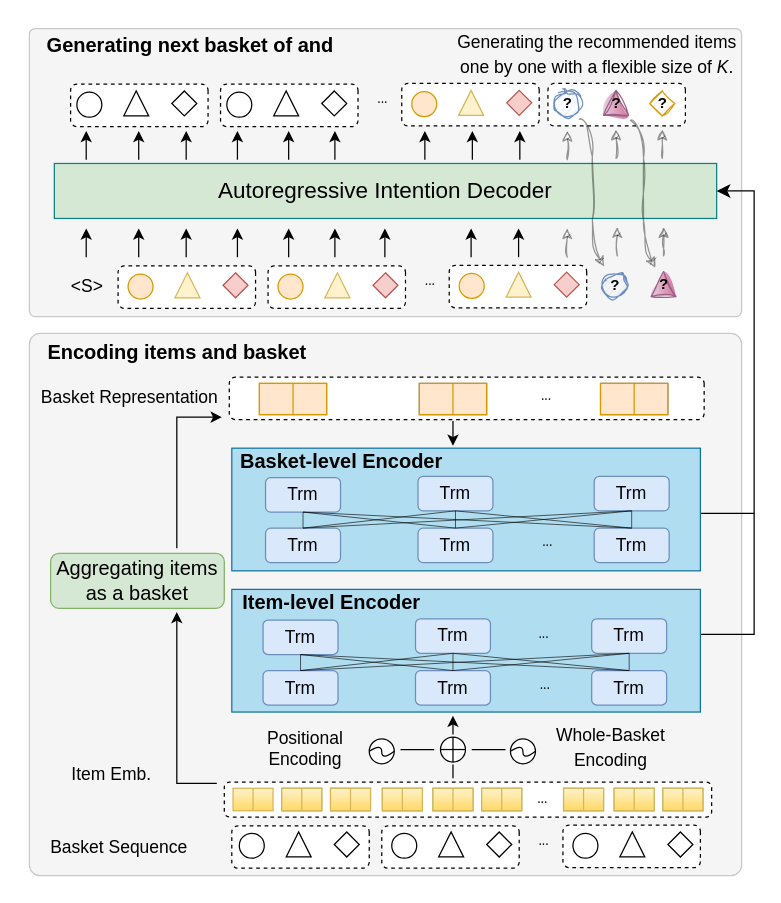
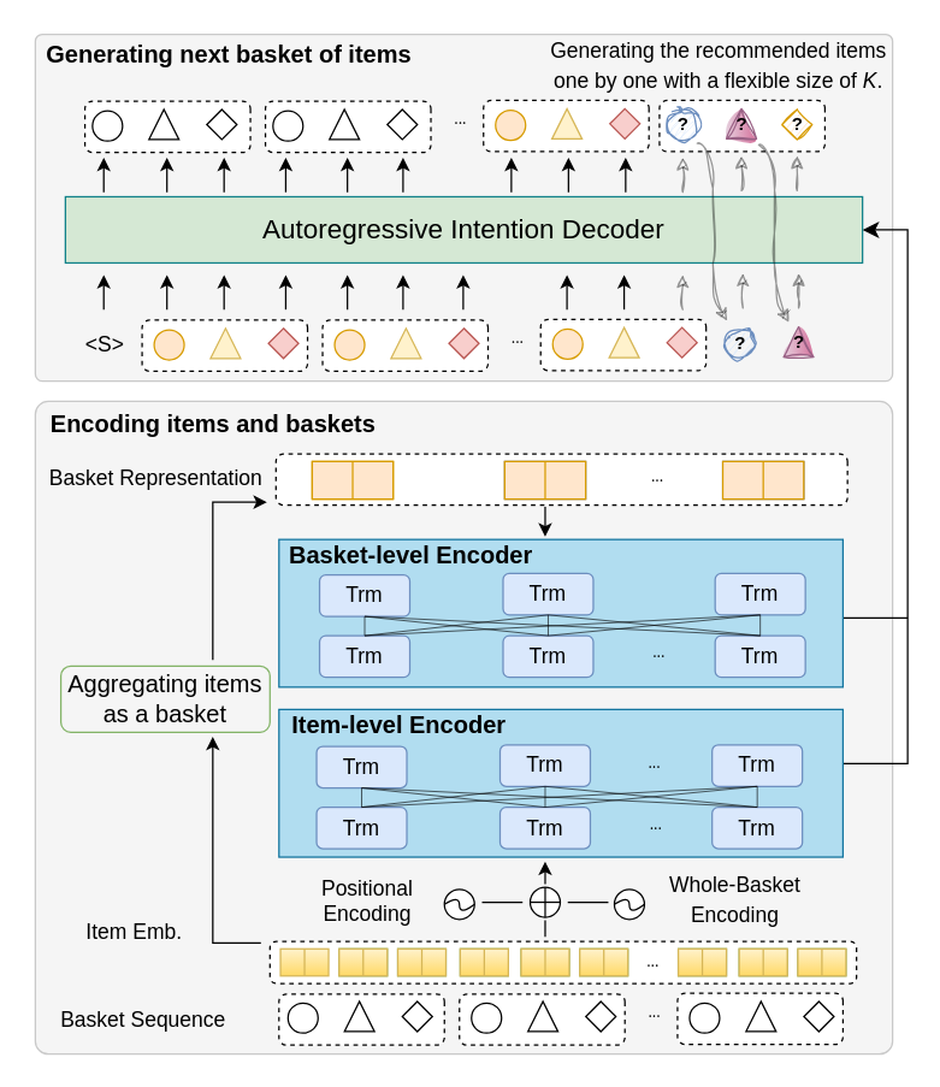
- <mxCell id="88" value="&lt;font size=&quot;1&quot; face=&quot;Helvetica&quot; style=&quot;&quot;&gt;&lt;b style=&quot;font-size: 16px;&quot;&gt;Generating next basket of and&lt;/b&gt;&lt;/font&gt;" style="text;strokeColor=none;align=center;fillColor=none;html=1;verticalAlign=middle;whiteSpace=wrap;rounded=0;fontSize=12;fontFamily=Comic Sans MS;" parent="1" vertex="1"><mxGeometry x="24" y="20" width="256" height="30" as="geometry" /></mxCell>
+ <mxCell id="88" value="&lt;font size=&quot;1&quot; face=&quot;Helvetica&quot; style=&quot;&quot;&gt;&lt;b style=&quot;font-size: 16px;&quot;&gt;Generating next basket of items&lt;/b&gt;&lt;/font&gt;" style="text;strokeColor=none;align=center;fillColor=none;html=1;verticalAlign=middle;whiteSpace=wrap;rounded=0;fontSize=12;fontFamily=Comic Sans MS;" parent="1" vertex="1"><mxGeometry x="24" y="20" width="256" height="30" as="geometry" /></mxCell>
- <mxCell id="87" value="&lt;font size=&quot;1&quot; face=&quot;Helvetica&quot; style=&quot;&quot;&gt;&lt;b style=&quot;font-size: 16px;&quot;&gt;Encoding items and basket&lt;/b&gt;&lt;/font&gt;" style="text;strokeColor=none;align=center;fillColor=none;html=1;verticalAlign=middle;whiteSpace=wrap;rounded=0;fontSize=12;fontFamily=Comic Sans MS;" parent="1" vertex="1"><mxGeometry x="20" y="266" width="243" height="30" as="geometry" /></mxCell>
+ <mxCell id="87" value="&lt;font size=&quot;1&quot; face=&quot;Helvetica&quot; style=&quot;&quot;&gt;&lt;b style=&quot;font-size: 16px;&quot;&gt;Encoding items and baskets&lt;/b&gt;&lt;/font&gt;" style="text;strokeColor=none;align=center;fillColor=none;html=1;verticalAlign=middle;whiteSpace=wrap;rounded=0;fontSize=12;fontFamily=Comic Sans MS;" parent="1" vertex="1"><mxGeometry x="20" y="266" width="243" height="30" as="geometry" /></mxCell>
- <mxCell id="6" value="&lt;font style=&quot;font-size: 16px;&quot;&gt;Aggregating items &lt;br&gt;as a basket&lt;/font&gt;" style="rounded=1;whiteSpace=wrap;html=1;fontSize=14;fillColor=#d5e8d4;strokeColor=#82b366;" parent="1" vertex="1"><mxGeometry x="40" y="442" width="139" height="44" as="geometry" /></mxCell>
+ <mxCell id="6" value="&lt;font style=&quot;font-size: 16px;&quot;&gt;Aggregating items &lt;br&gt;as a basket&lt;/font&gt;" style="rounded=1;whiteSpace=wrap;html=1;fontSize=14;fillColor=#f5f5f5;strokeColor=#82b366;" parent="1" vertex="1"><mxGeometry x="40" y="442" width="139" height="44" as="geometry" /></mxCell>
